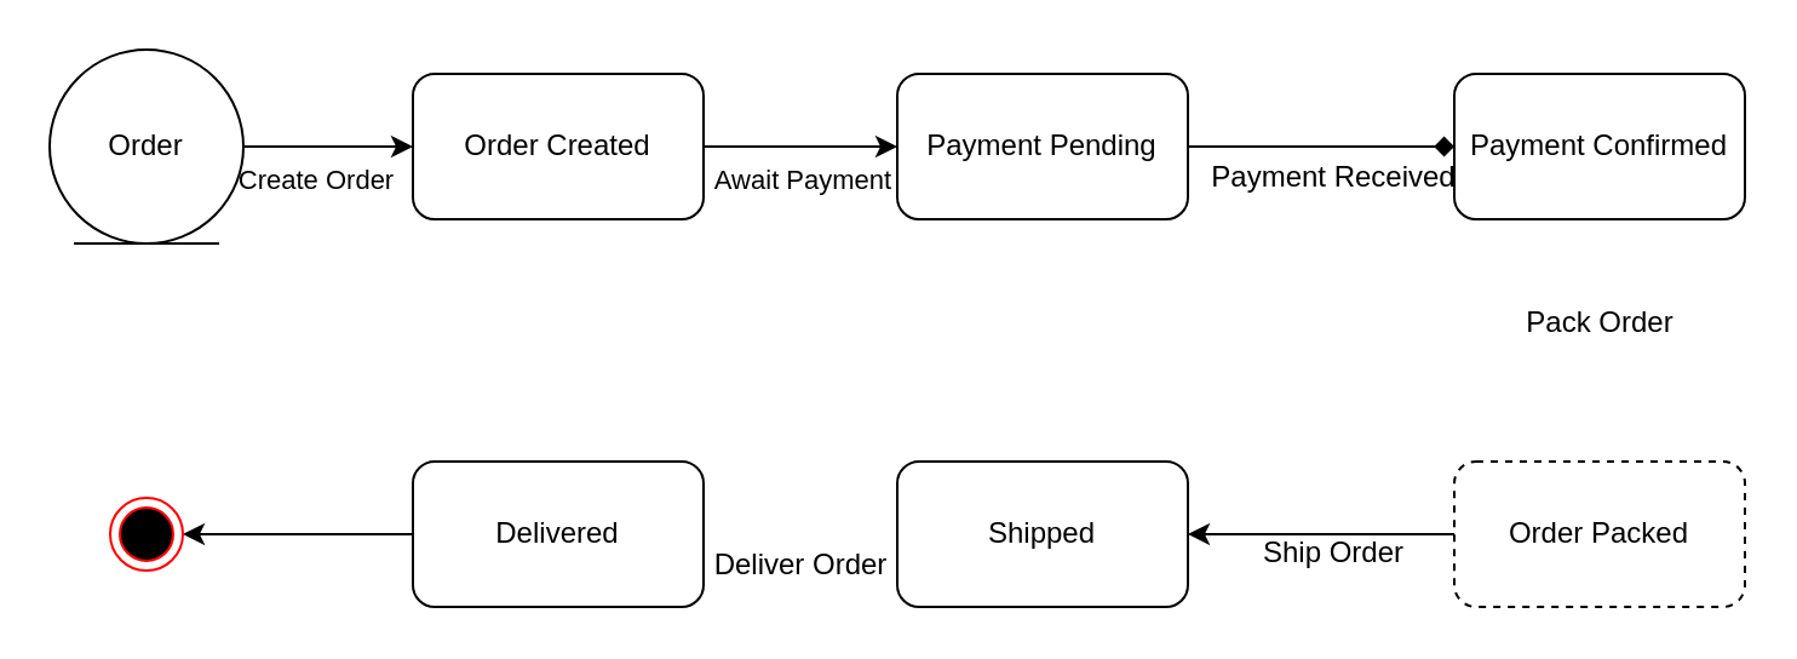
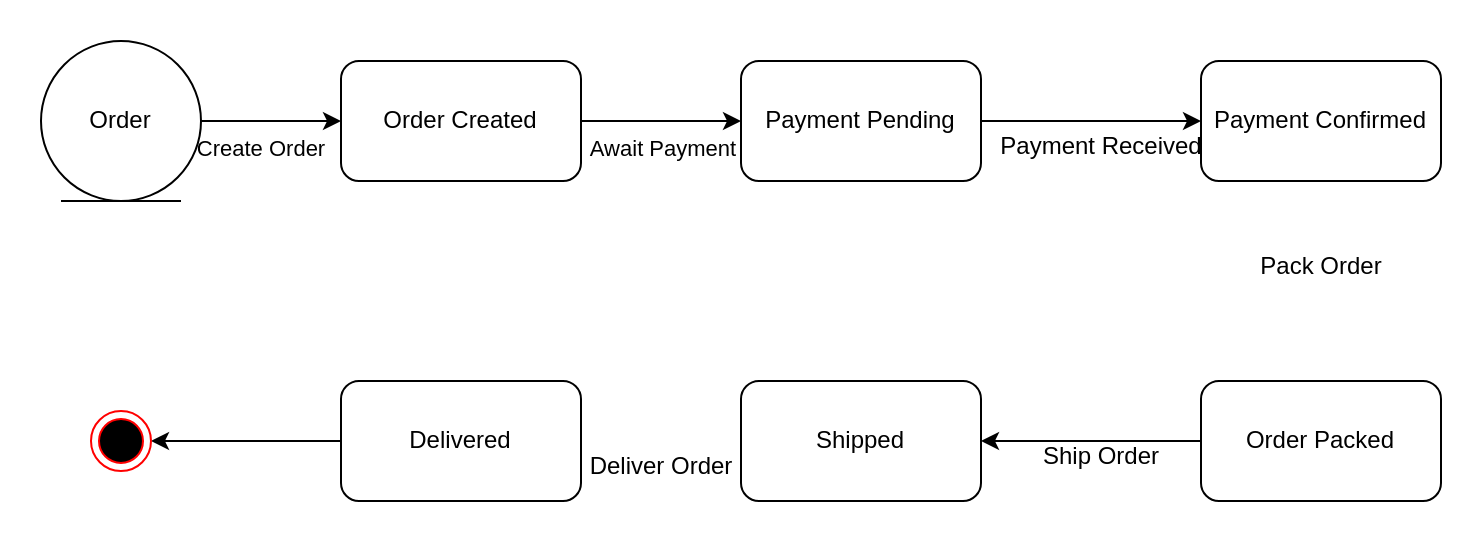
- <mxCell id="8" style="edgeStyle=orthogonalEdgeStyle;rounded=0;orthogonalLoop=1;jettySize=auto;html=1;entryX=0;entryY=0.5;entryDx=0;entryDy=0;endArrow=diamond;" edge="1" parent="1" source="9" target="10"><mxGeometry relative="1" as="geometry" /></mxCell>
+ <mxCell id="8" style="edgeStyle=orthogonalEdgeStyle;rounded=0;orthogonalLoop=1;jettySize=auto;html=1;entryX=0;entryY=0.5;entryDx=0;entryDy=0;" edge="1" parent="1" source="9" target="10"><mxGeometry relative="1" as="geometry" /></mxCell>
- <mxCell id="13" value="Order Packed" style="rounded=1;whiteSpace=wrap;html=1;dashed=1;" vertex="1" parent="1"><mxGeometry x="600" y="190" width="120" height="60" as="geometry" /></mxCell>
+ <mxCell id="13" value="Order Packed" style="rounded=1;whiteSpace=wrap;html=1;" vertex="1" parent="1"><mxGeometry x="600" y="190" width="120" height="60" as="geometry" /></mxCell>
